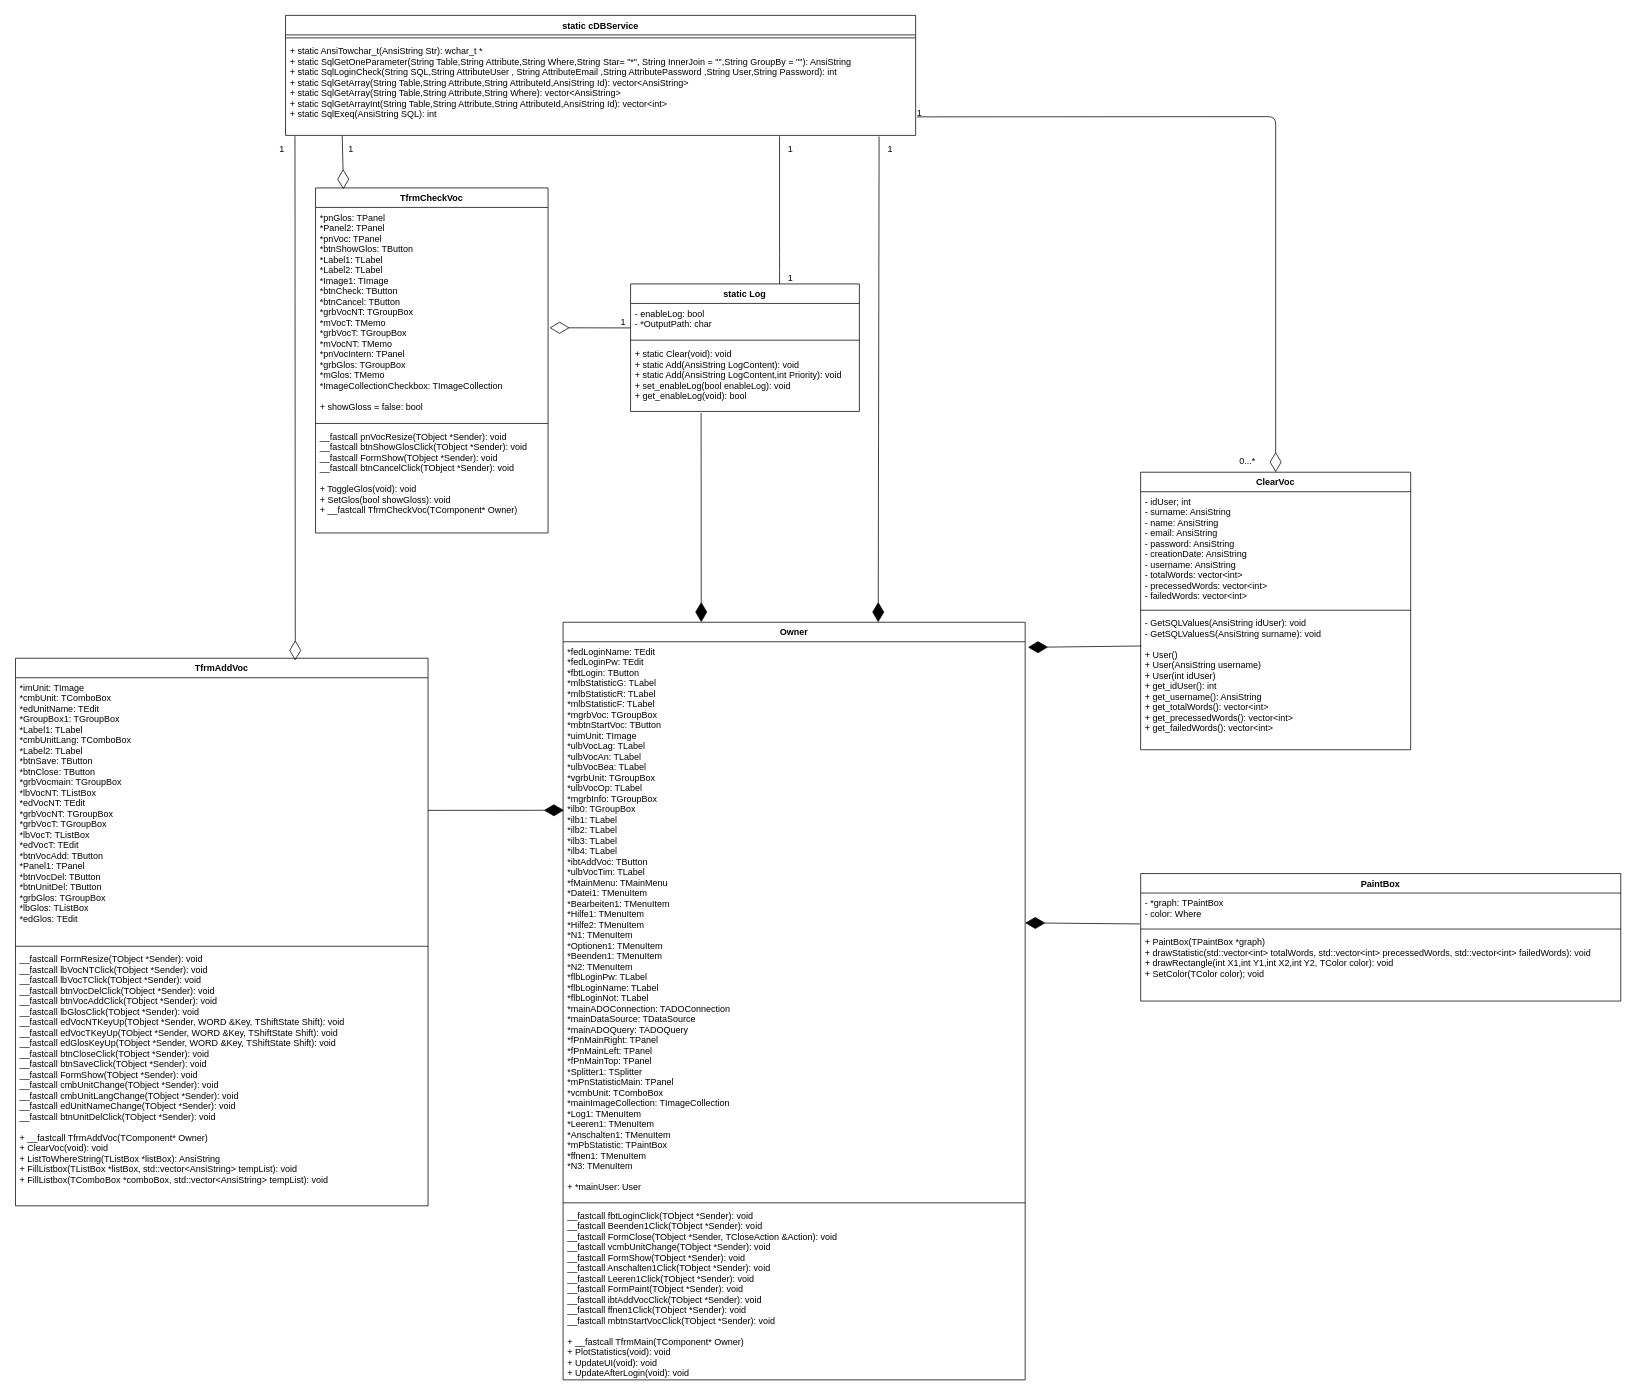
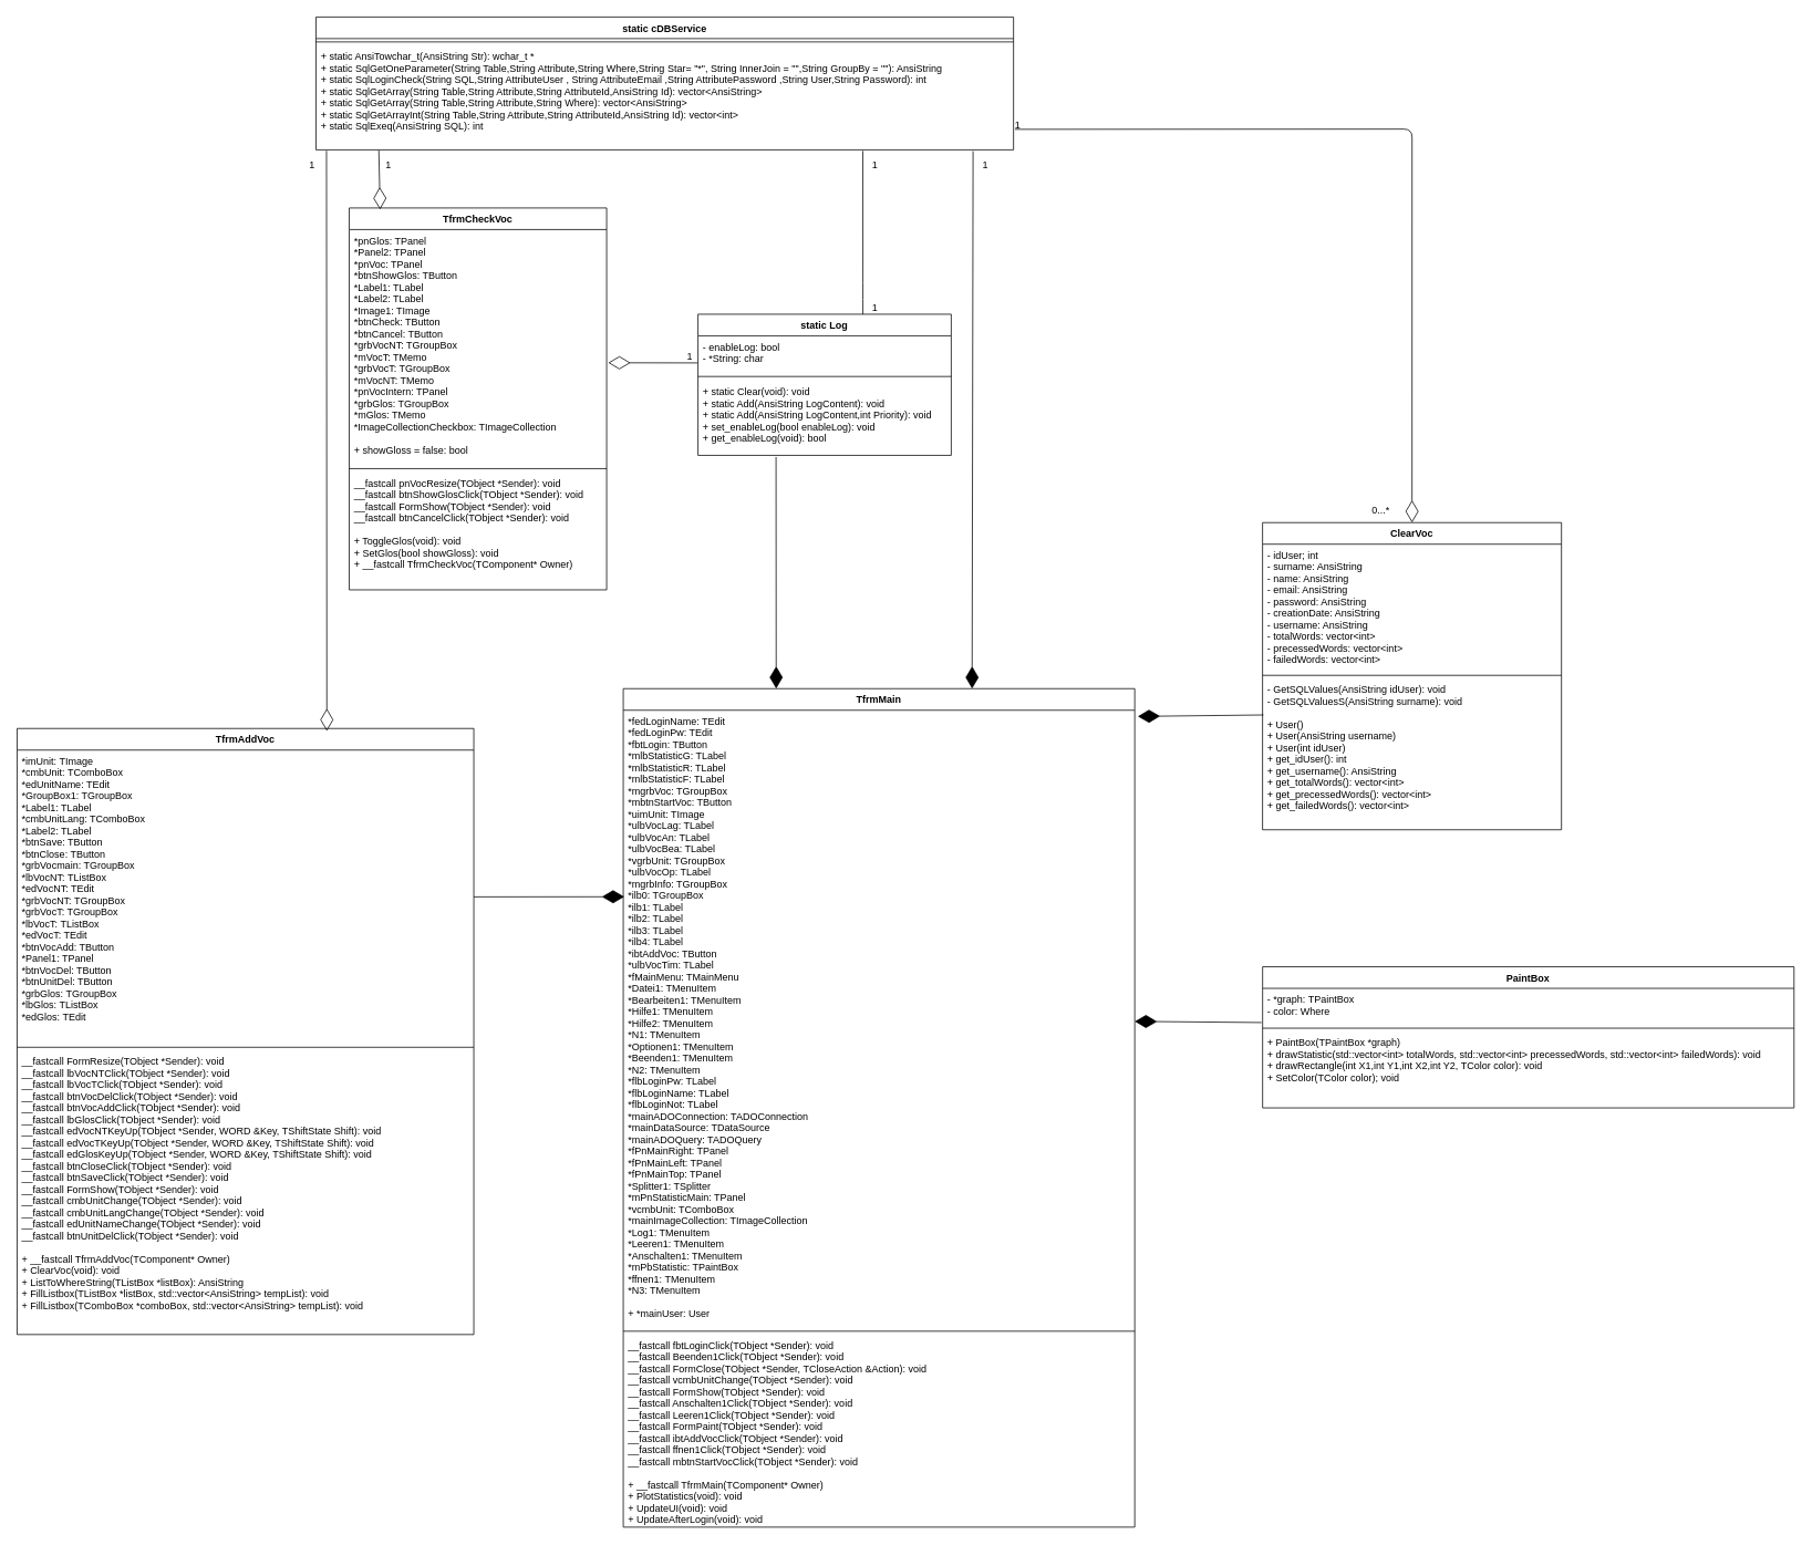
- <mxCell id="10" value="- enableLog: bool&#10;- *OutputPath: char&#10;" style="text;strokeColor=none;fillColor=none;align=left;verticalAlign=top;spacingLeft=4;spacingRight=4;overflow=hidden;rotatable=0;points=[[0,0.5],[1,0.5]];portConstraint=eastwest;" parent="9" vertex="1"><mxGeometry y="26" width="305" height="44" as="geometry" /></mxCell>
+ <mxCell id="10" value="- enableLog: bool&#10;- *String: char&#10;" style="text;strokeColor=none;fillColor=none;align=left;verticalAlign=top;spacingLeft=4;spacingRight=4;overflow=hidden;rotatable=0;points=[[0,0.5],[1,0.5]];portConstraint=eastwest;" parent="9" vertex="1"><mxGeometry y="26" width="305" height="44" as="geometry" /></mxCell>
- <mxCell id="17" value="Owner&#10;&#10;" style="swimlane;fontStyle=1;align=center;verticalAlign=top;childLayout=stackLayout;horizontal=1;startSize=26;horizontalStack=0;resizeParent=1;resizeParentMax=0;resizeLast=0;collapsible=1;marginBottom=0;" parent="1" vertex="1"><mxGeometry x="750" y="829" width="616" height="1010" as="geometry" /></mxCell>
+ <mxCell id="17" value="TfrmMain&#10;&#10;" style="swimlane;fontStyle=1;align=center;verticalAlign=top;childLayout=stackLayout;horizontal=1;startSize=26;horizontalStack=0;resizeParent=1;resizeParentMax=0;resizeLast=0;collapsible=1;marginBottom=0;" parent="1" vertex="1"><mxGeometry x="750" y="829" width="616" height="1010" as="geometry" /></mxCell>
